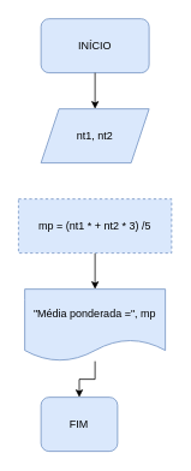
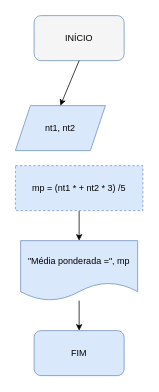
- <mxCell id="2" value="INÍCIO" style="rounded=1;whiteSpace=wrap;html=1;fillColor=#dae8fc;strokeColor=#6c8ebf;" vertex="1" parent="1"><mxGeometry x="45" y="20" width="120" height="60" as="geometry" /></mxCell>
+ <mxCell id="2" value="INÍCIO" style="rounded=1;whiteSpace=wrap;html=1;fillColor=#f5f5f5;strokeColor=#6c8ebf;" vertex="1" parent="1"><mxGeometry x="45" y="20" width="120" height="60" as="geometry" /></mxCell>
- <mxCell id="3" value="nt1, nt2" style="shape=parallelogram;perimeter=parallelogramPerimeter;whiteSpace=wrap;html=1;fixedSize=1;fillColor=#dae8fc;strokeColor=#6c8ebf;" vertex="1" parent="1"><mxGeometry x="45" y="120" width="120" height="60" as="geometry" /></mxCell>
+ <mxCell id="3" value="nt1, nt2" style="shape=parallelogram;perimeter=parallelogramPerimeter;whiteSpace=wrap;html=1;fixedSize=1;fillColor=#dae8fc;strokeColor=#6c8ebf;" vertex="1" parent="1"><mxGeometry x="20" y="140" width="120" height="60" as="geometry" /></mxCell>
- <mxCell id="8" value="FIM" style="rounded=1;whiteSpace=wrap;html=1;fillColor=#dae8fc;strokeColor=#6c8ebf;" vertex="1" parent="1"><mxGeometry x="45" y="440" width="85" height="60" as="geometry" /></mxCell>
+ <mxCell id="8" value="FIM" style="rounded=1;whiteSpace=wrap;html=1;fillColor=#dae8fc;strokeColor=#6c8ebf;" vertex="1" parent="1"><mxGeometry x="45" y="440" width="120" height="60" as="geometry" /></mxCell>
